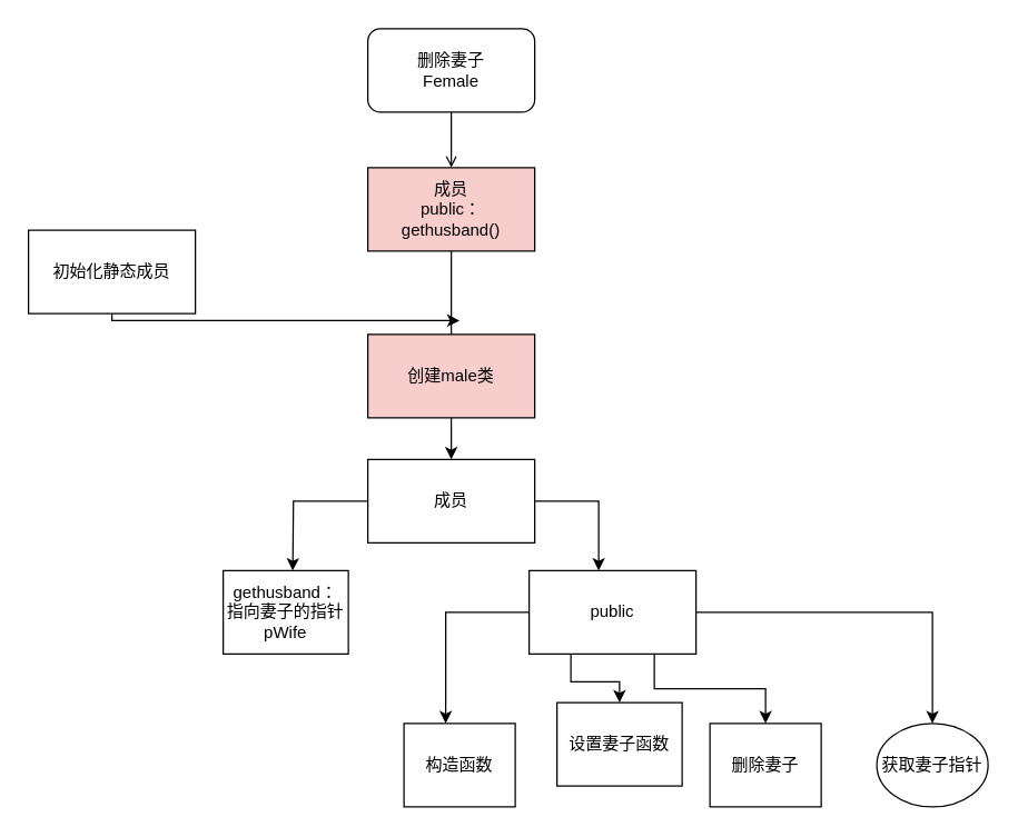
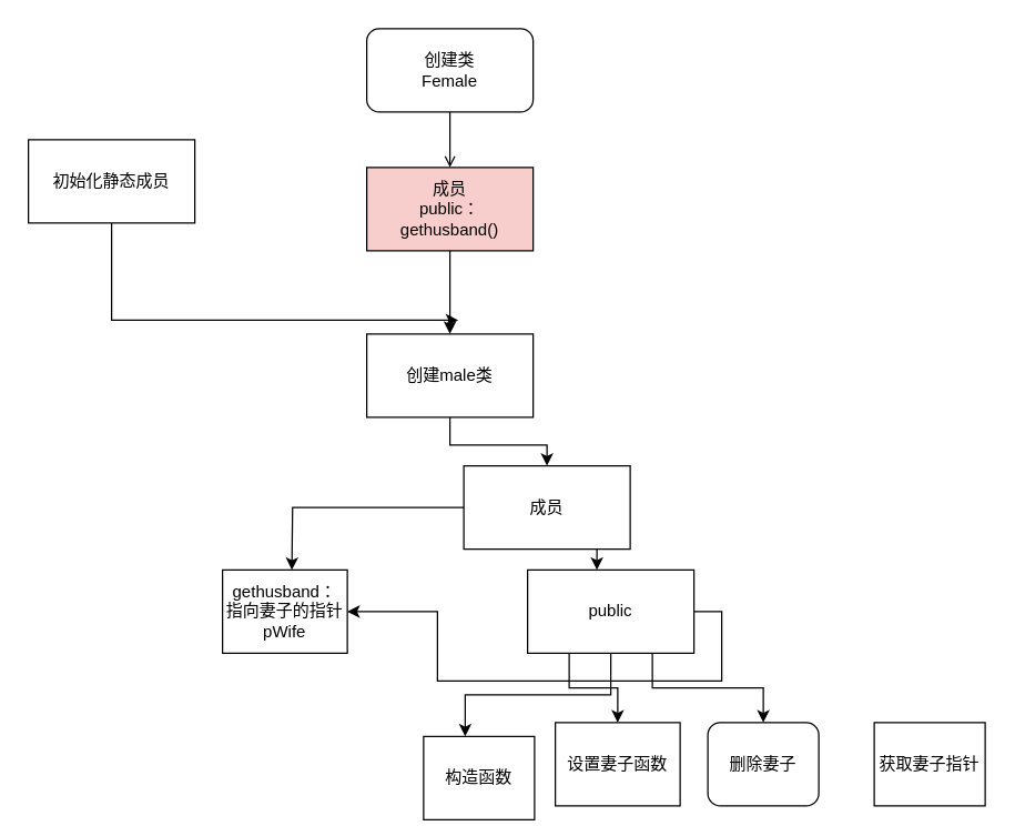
- <mxCell id="3" value="删除妻子&lt;br&gt;Female" style="rounded=1;whiteSpace=wrap;html=1;" vertex="1" parent="1"><mxGeometry x="264" y="20" width="120" height="60" as="geometry" /></mxCell>
+ <mxCell id="3" value="创建类&lt;br&gt;Female" style="rounded=1;whiteSpace=wrap;html=1;" vertex="1" parent="1"><mxGeometry x="264" y="20" width="120" height="60" as="geometry" /></mxCell>
- <mxCell id="5" value="初始化静态成员" style="rounded=0;whiteSpace=wrap;html=1;" vertex="1" parent="1"><mxGeometry x="20" y="165" width="120" height="60" as="geometry" /></mxCell>
+ <mxCell id="5" value="初始化静态成员" style="rounded=0;whiteSpace=wrap;html=1;" vertex="1" parent="1"><mxGeometry x="20" y="100" width="120" height="60" as="geometry" /></mxCell>
- <mxCell id="6" value="" style="edgeStyle=orthogonalEdgeStyle;rounded=0;orthogonalLoop=1;jettySize=auto;html=1;endArrow=none;" edge="1" parent="1" source="7" target="9"><mxGeometry relative="1" as="geometry" /></mxCell>
+ <mxCell id="6" value="" style="edgeStyle=orthogonalEdgeStyle;rounded=0;orthogonalLoop=1;jettySize=auto;html=1;" edge="1" parent="1" source="7" target="9"><mxGeometry relative="1" as="geometry" /></mxCell>
- <mxCell id="9" value="创建male类" style="rounded=0;whiteSpace=wrap;html=1;fillColor=#f8cecc;" vertex="1" parent="1"><mxGeometry x="264" y="240" width="120" height="60" as="geometry" /></mxCell>
+ <mxCell id="9" value="创建male类" style="rounded=0;whiteSpace=wrap;html=1;" vertex="1" parent="1"><mxGeometry x="264" y="240" width="120" height="60" as="geometry" /></mxCell>
- <mxCell id="12" value="成员" style="rounded=0;whiteSpace=wrap;html=1;" vertex="1" parent="1"><mxGeometry x="264" y="330" width="120" height="60" as="geometry" /></mxCell>
+ <mxCell id="12" value="成员" style="rounded=0;whiteSpace=wrap;html=1;" vertex="1" parent="1"><mxGeometry x="334" y="335" width="120" height="60" as="geometry" /></mxCell>
- <mxCell id="16" style="edgeStyle=orthogonalEdgeStyle;rounded=0;orthogonalLoop=1;jettySize=auto;html=1;exitX=1;exitY=0.5;exitDx=0;exitDy=0;entryX=0.5;entryY=0;entryDx=0;entryDy=0;" edge="1" parent="1" source="17" target="21"><mxGeometry relative="1" as="geometry" /></mxCell>
+ <mxCell id="16" style="edgeStyle=orthogonalEdgeStyle;rounded=0;orthogonalLoop=1;jettySize=auto;html=1;exitX=1;exitY=0.5;exitDx=0;exitDy=0;" edge="1" parent="1" source="17" target="13"><mxGeometry relative="1" as="geometry" /></mxCell>
- <mxCell id="19" value="设置妻子函数" style="rounded=0;whiteSpace=wrap;html=1;" vertex="1" parent="1"><mxGeometry x="400" y="505" width="90" height="60" as="geometry" /></mxCell>
+ <mxCell id="19" value="设置妻子函数" style="rounded=0;whiteSpace=wrap;html=1;" vertex="1" parent="1"><mxGeometry x="400" y="520" width="90" height="60" as="geometry" /></mxCell>
- <mxCell id="18" value="构造函数" style="rounded=0;whiteSpace=wrap;html=1;" vertex="1" parent="1"><mxGeometry x="290" y="520" width="80" height="60" as="geometry" /></mxCell>
+ <mxCell id="18" value="构造函数" style="rounded=0;whiteSpace=wrap;html=1;" vertex="1" parent="1"><mxGeometry x="305" y="530" width="80" height="60" as="geometry" /></mxCell>
- <mxCell id="20" value="删除妻子" style="rounded=0;whiteSpace=wrap;html=1;" vertex="1" parent="1"><mxGeometry x="510" y="520" width="80" height="60" as="geometry" /></mxCell>
+ <mxCell id="20" value="删除妻子" style="whiteSpace=wrap;html=1;rounded=1;" vertex="1" parent="1"><mxGeometry x="510" y="520" width="80" height="60" as="geometry" /></mxCell>
- <mxCell id="21" value="获取妻子指针" style="ellipse;whiteSpace=wrap;html=1;" vertex="1" parent="1"><mxGeometry x="630" y="520" width="80" height="60" as="geometry" /></mxCell>
+ <mxCell id="21" value="获取妻子指针" style="rounded=0;whiteSpace=wrap;html=1;" vertex="1" parent="1"><mxGeometry x="630" y="520" width="80" height="60" as="geometry" /></mxCell>
